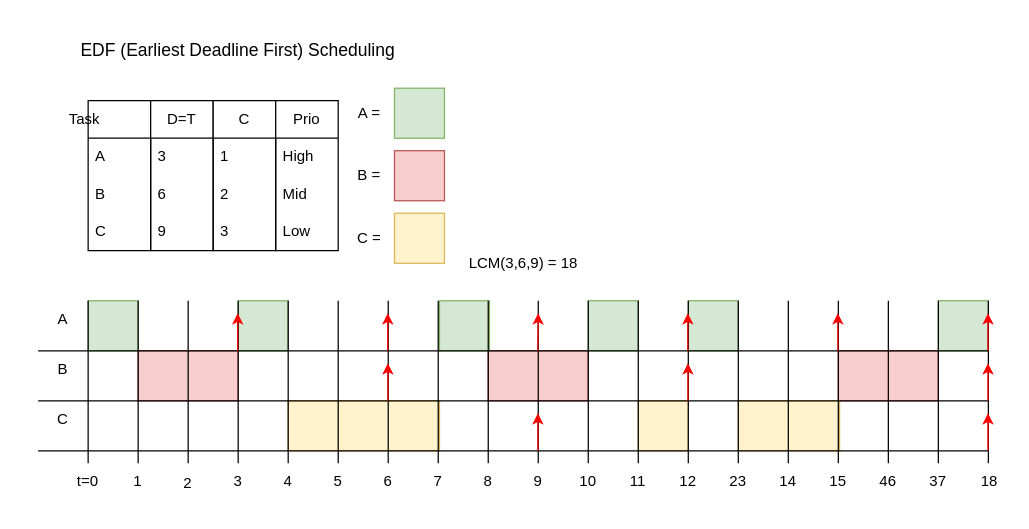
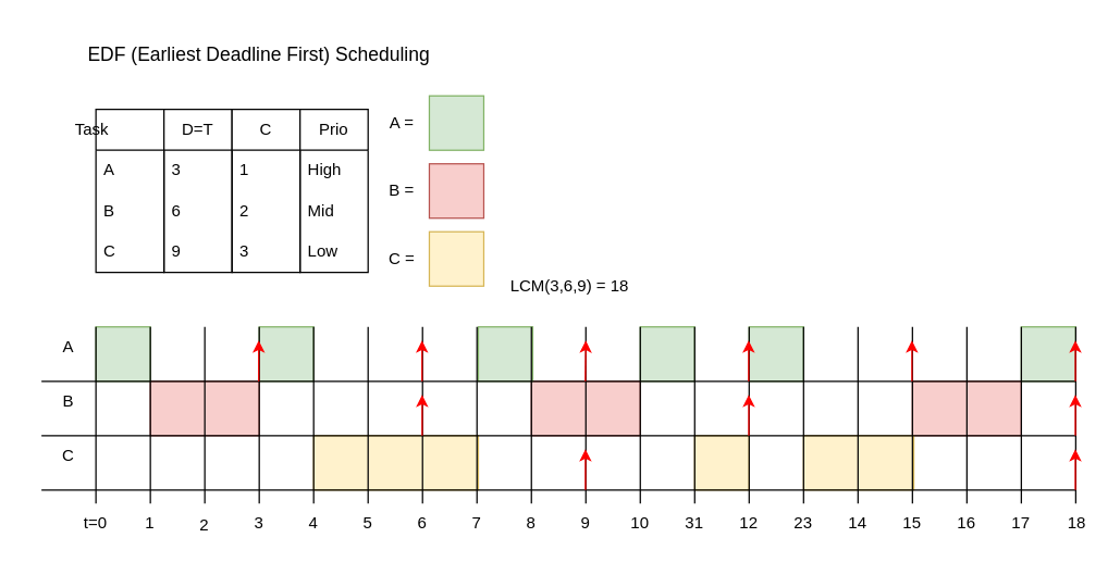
- <mxCell id="71" value="11" style="text;html=1;strokeColor=none;fillColor=none;align=center;verticalAlign=middle;whiteSpace=wrap;rounded=0;" parent="1" vertex="1"><mxGeometry x="500" y="370" width="20" height="30" as="geometry" /></mxCell>
+ <mxCell id="71" value="31" style="text;html=1;strokeColor=none;fillColor=none;align=center;verticalAlign=middle;whiteSpace=wrap;rounded=0;" parent="1" vertex="1"><mxGeometry x="500" y="370" width="20" height="30" as="geometry" /></mxCell>
- <mxCell id="76" value="46" style="text;html=1;strokeColor=none;fillColor=none;align=center;verticalAlign=middle;whiteSpace=wrap;rounded=0;" parent="1" vertex="1"><mxGeometry x="700" y="370" width="20" height="30" as="geometry" /></mxCell>
+ <mxCell id="76" value="16" style="text;html=1;strokeColor=none;fillColor=none;align=center;verticalAlign=middle;whiteSpace=wrap;rounded=0;" parent="1" vertex="1"><mxGeometry x="700" y="370" width="20" height="30" as="geometry" /></mxCell>
- <mxCell id="77" value="37" style="text;html=1;strokeColor=none;fillColor=none;align=center;verticalAlign=middle;whiteSpace=wrap;rounded=0;" parent="1" vertex="1"><mxGeometry x="740" y="370" width="20" height="30" as="geometry" /></mxCell>
+ <mxCell id="77" value="17" style="text;html=1;strokeColor=none;fillColor=none;align=center;verticalAlign=middle;whiteSpace=wrap;rounded=0;" parent="1" vertex="1"><mxGeometry x="740" y="370" width="20" height="30" as="geometry" /></mxCell>
